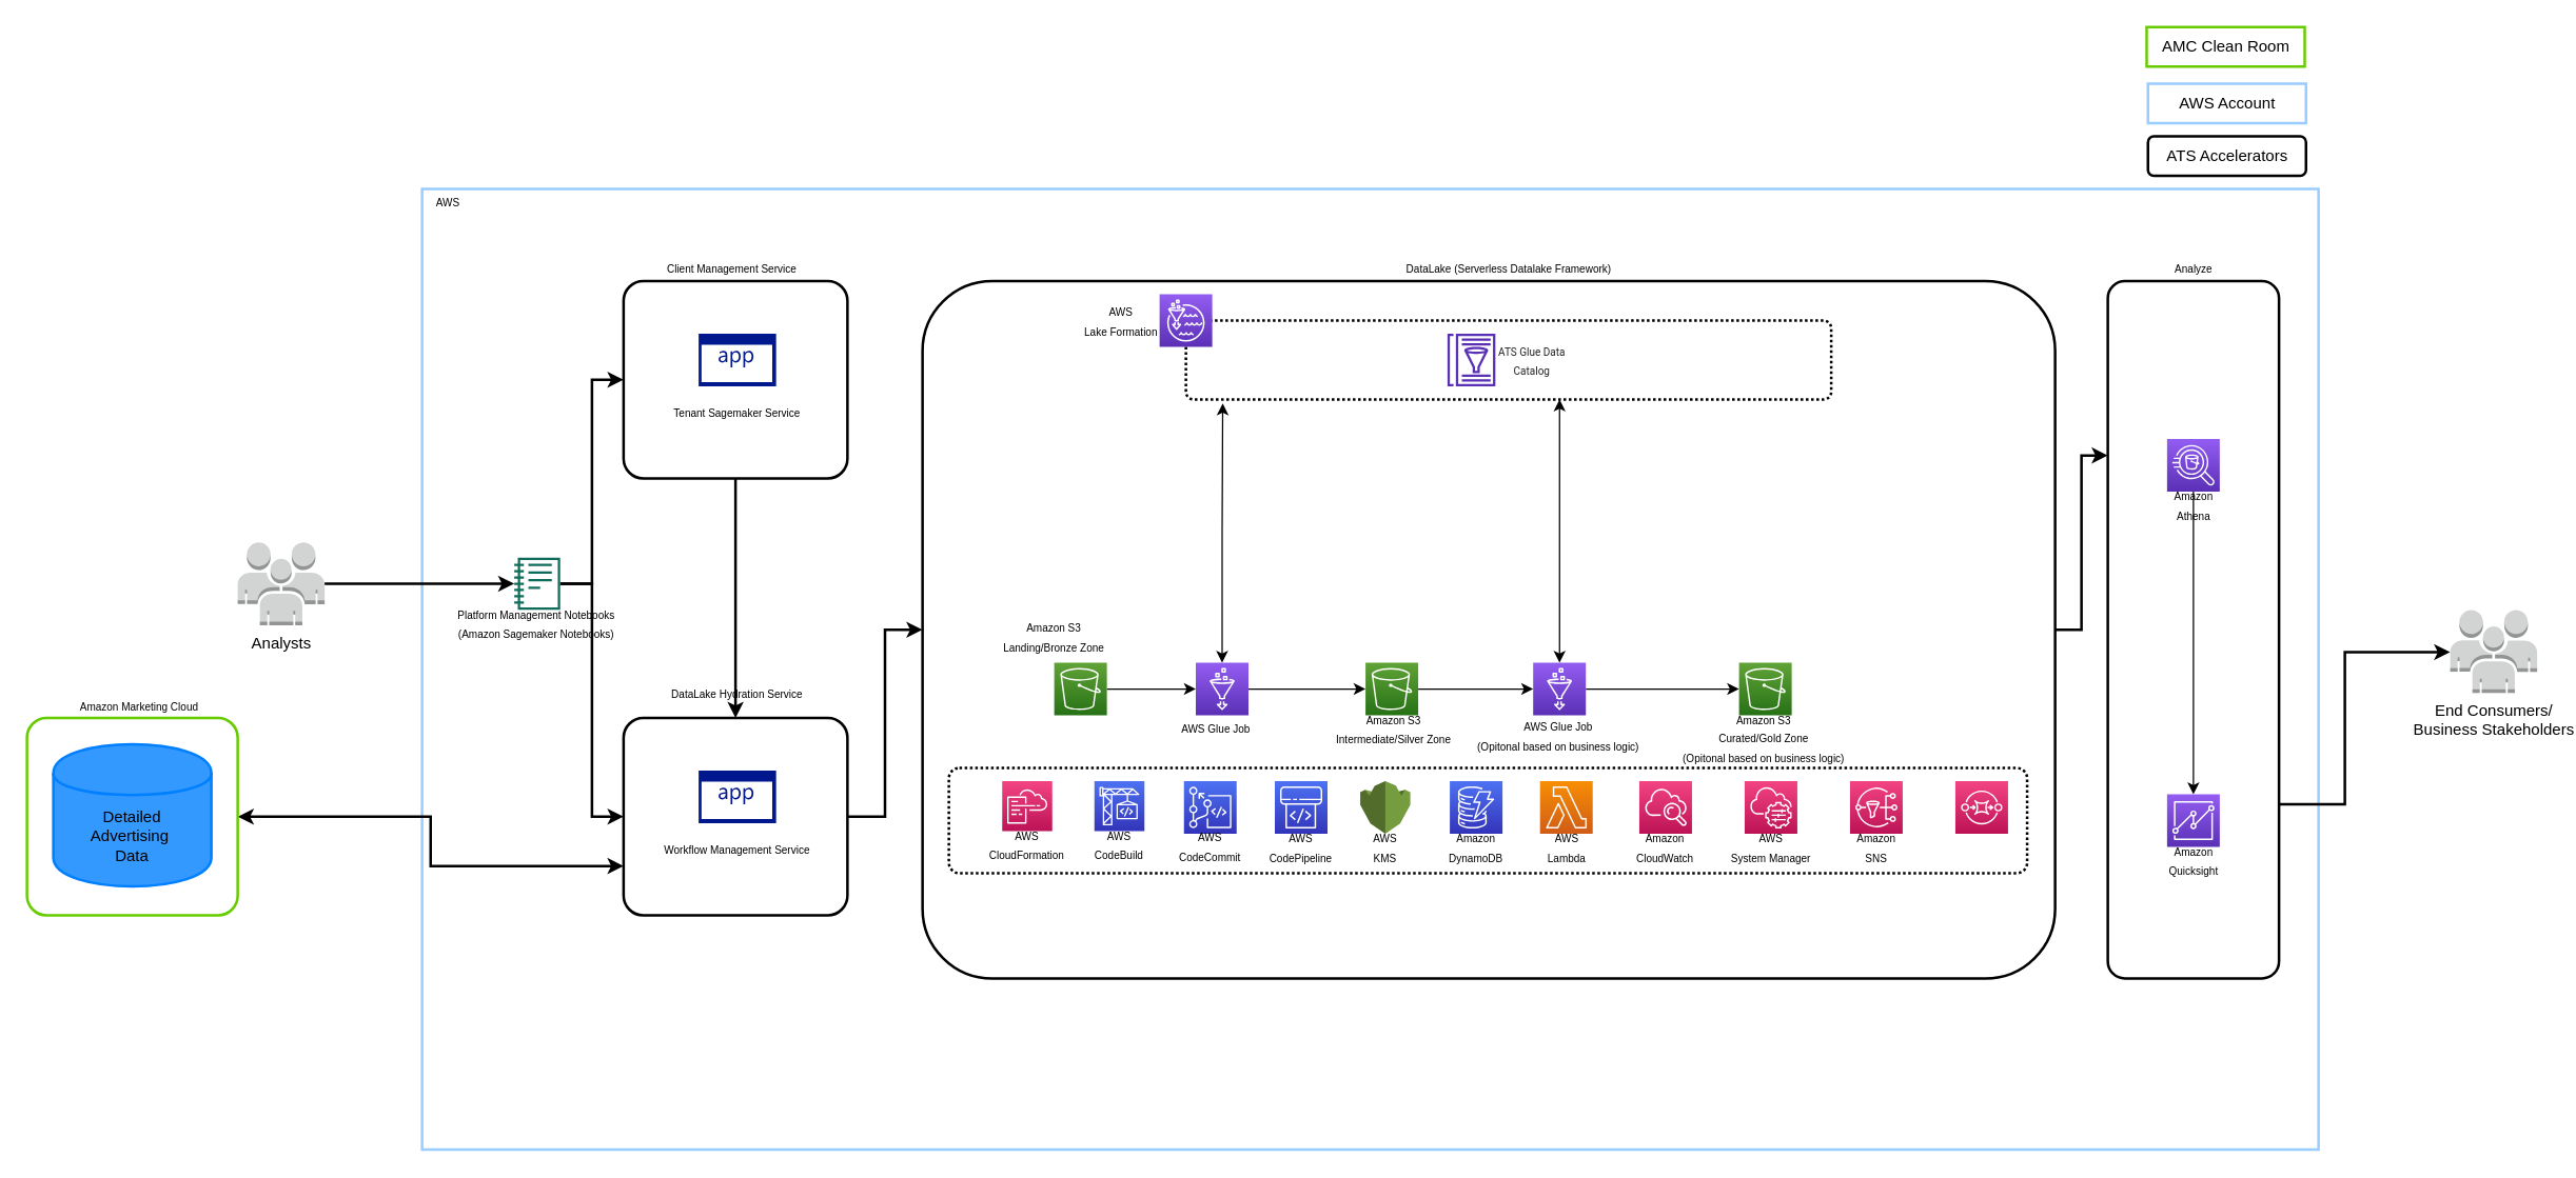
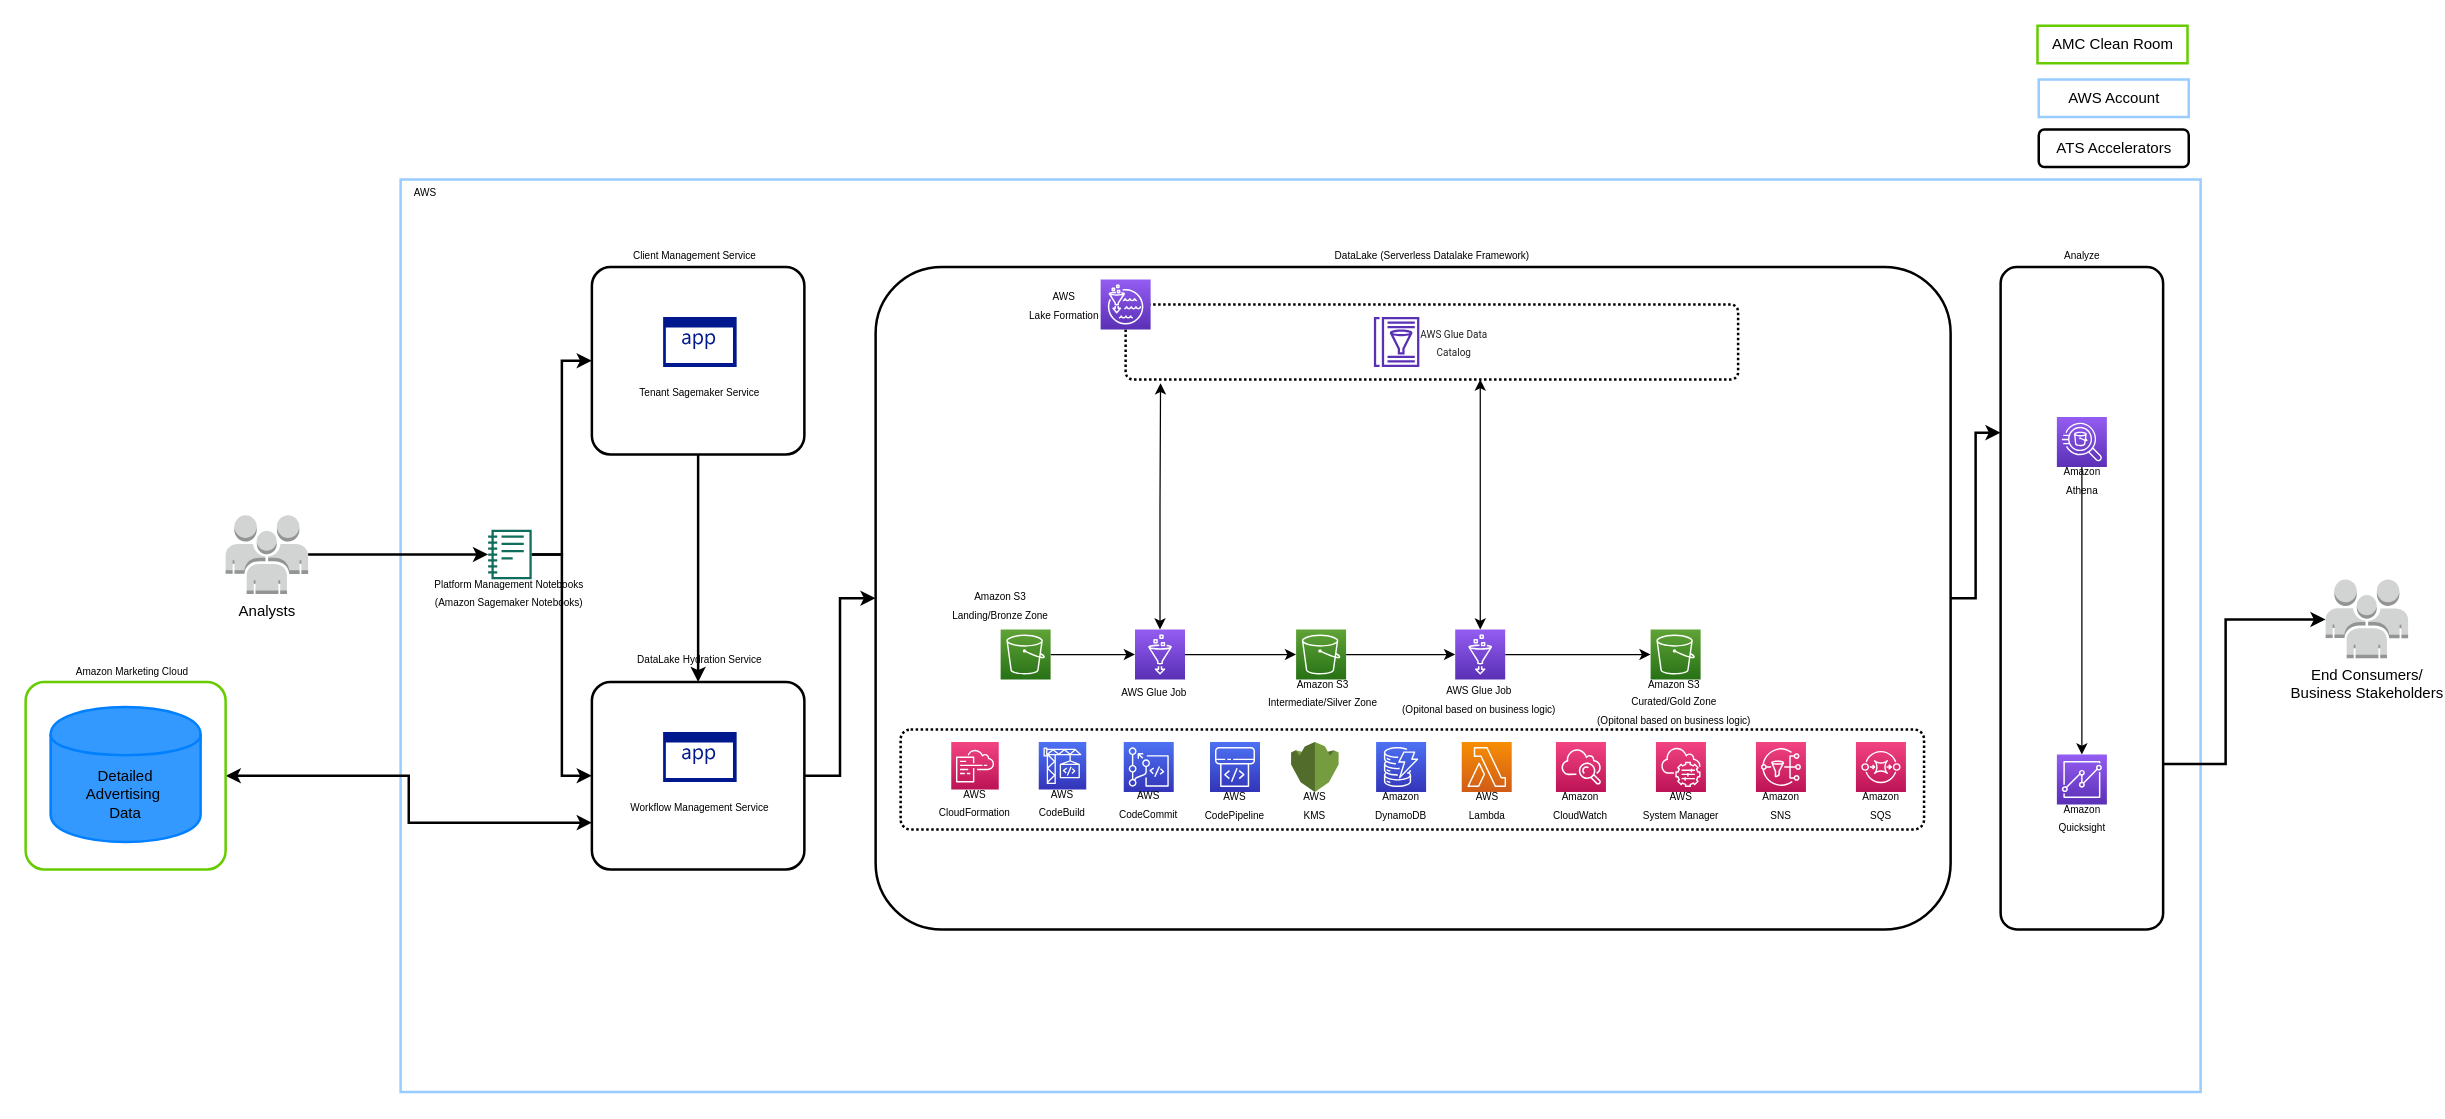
- <mxCell id="33" value="&lt;span style=&quot;color: rgb(32 , 33 , 36) ; font-family: &amp;#34;roboto&amp;#34; , &amp;#34;arial&amp;#34; , sans-serif ; text-align: left ; background-color: rgb(255 , 255 , 255)&quot;&gt;&lt;font style=&quot;font-size: 8px&quot;&gt;ATS Glue Data Catalog&lt;/font&gt;&lt;/span&gt;" style="text;html=1;strokeColor=none;fillColor=none;align=center;verticalAlign=middle;whiteSpace=wrap;rounded=0;" vertex="1" parent="1"><mxGeometry x="1133.66" y="263" width="58" height="20" as="geometry" /></mxCell>
+ <mxCell id="33" value="&lt;span style=&quot;color: rgb(32 , 33 , 36) ; font-family: &amp;#34;roboto&amp;#34; , &amp;#34;arial&amp;#34; , sans-serif ; text-align: left ; background-color: rgb(255 , 255 , 255)&quot;&gt;&lt;font style=&quot;font-size: 8px&quot;&gt;AWS Glue Data Catalog&lt;/font&gt;&lt;/span&gt;" style="text;html=1;strokeColor=none;fillColor=none;align=center;verticalAlign=middle;whiteSpace=wrap;rounded=0;" vertex="1" parent="1"><mxGeometry x="1133.66" y="263" width="58" height="20" as="geometry" /></mxCell>
+ <mxCell id="37" value="&lt;span style=&quot;font-size: 8px&quot;&gt;Amazon&lt;br&gt;SQS&lt;br&gt;&lt;/span&gt;" style="text;html=1;strokeColor=none;fillColor=none;align=center;verticalAlign=middle;whiteSpace=wrap;rounded=0;" vertex="1" parent="1"><mxGeometry x="1469.75" y="633" width="69" height="20" as="geometry" /></mxCell>
